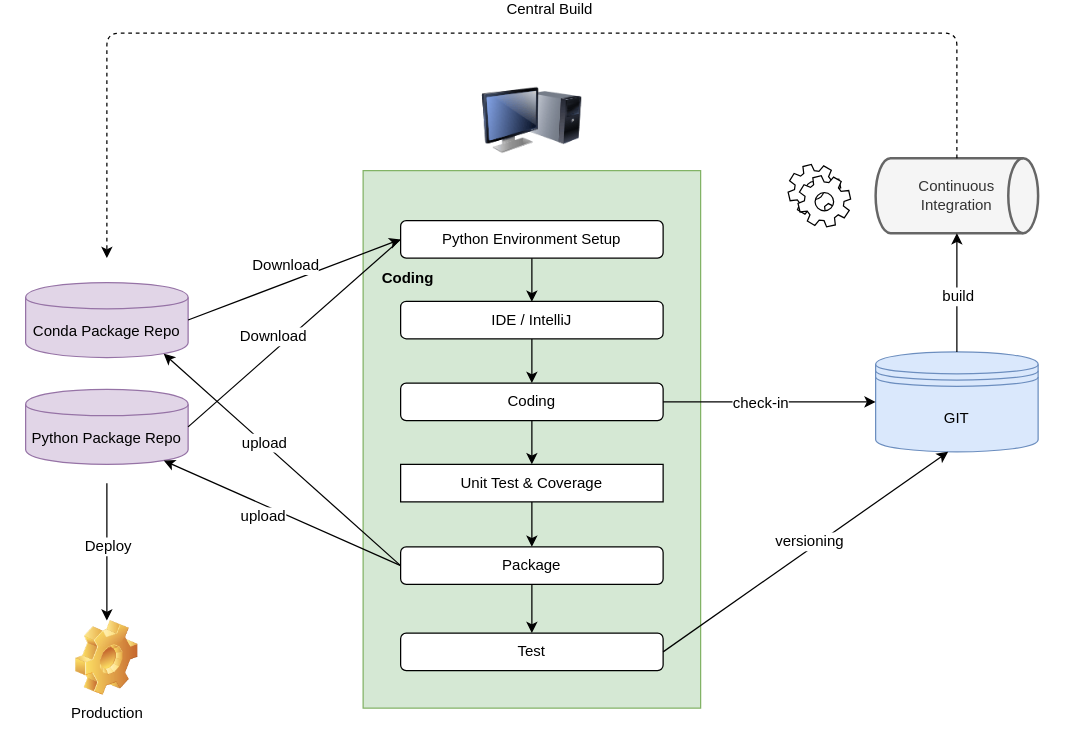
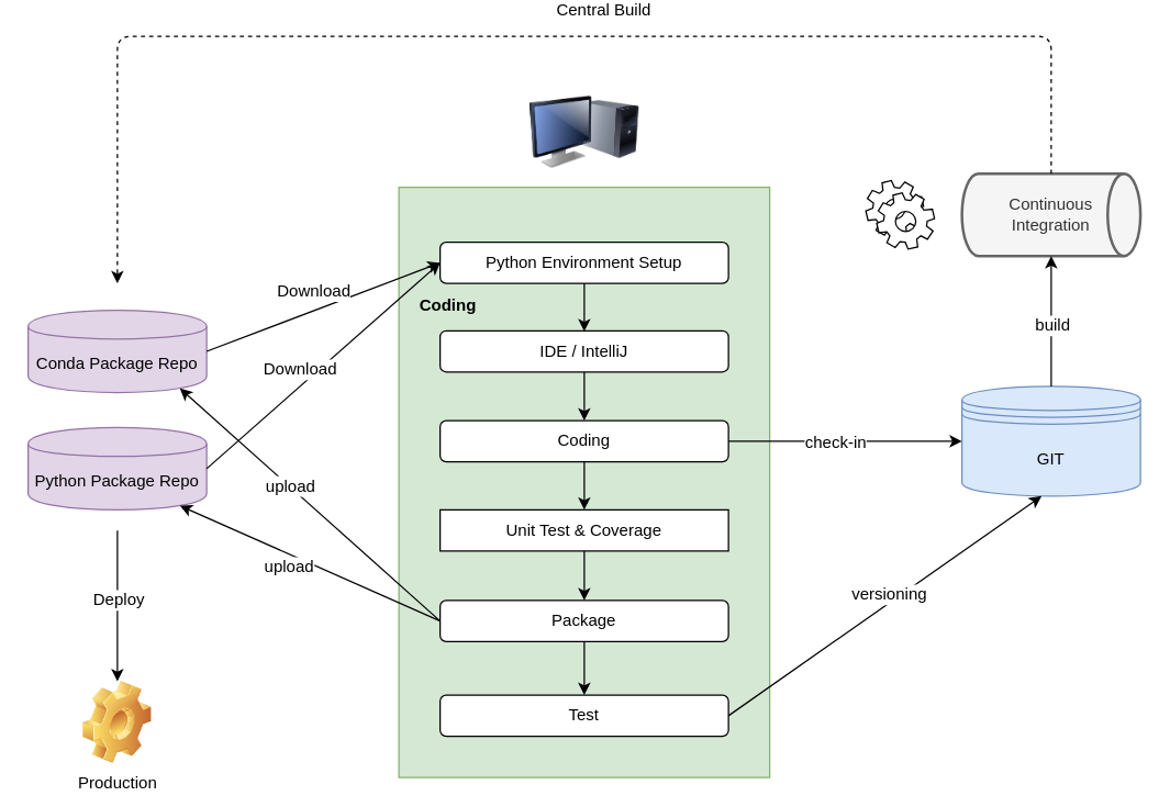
- <mxCell id="19" value="" style="endArrow=none;html=1;exitX=1;exitY=0.5;exitDx=0;exitDy=0;entryX=0;entryY=0.5;entryDx=0;entryDy=0;" edge="1" parent="1" source="3" target="15"><mxGeometry width="50" height="50" relative="1" as="geometry"><mxPoint x="230" y="280" as="sourcePoint" /><mxPoint x="390" y="265" as="targetPoint" /></mxGeometry></mxCell>
+ <mxCell id="19" value="" style="endArrow=classic;html=1;exitX=1;exitY=0.5;exitDx=0;exitDy=0;entryX=0;entryY=0.5;entryDx=0;entryDy=0;" edge="1" parent="1" source="3" target="15"><mxGeometry width="50" height="50" relative="1" as="geometry"><mxPoint x="230" y="280" as="sourcePoint" /><mxPoint x="390" y="265" as="targetPoint" /></mxGeometry></mxCell>
